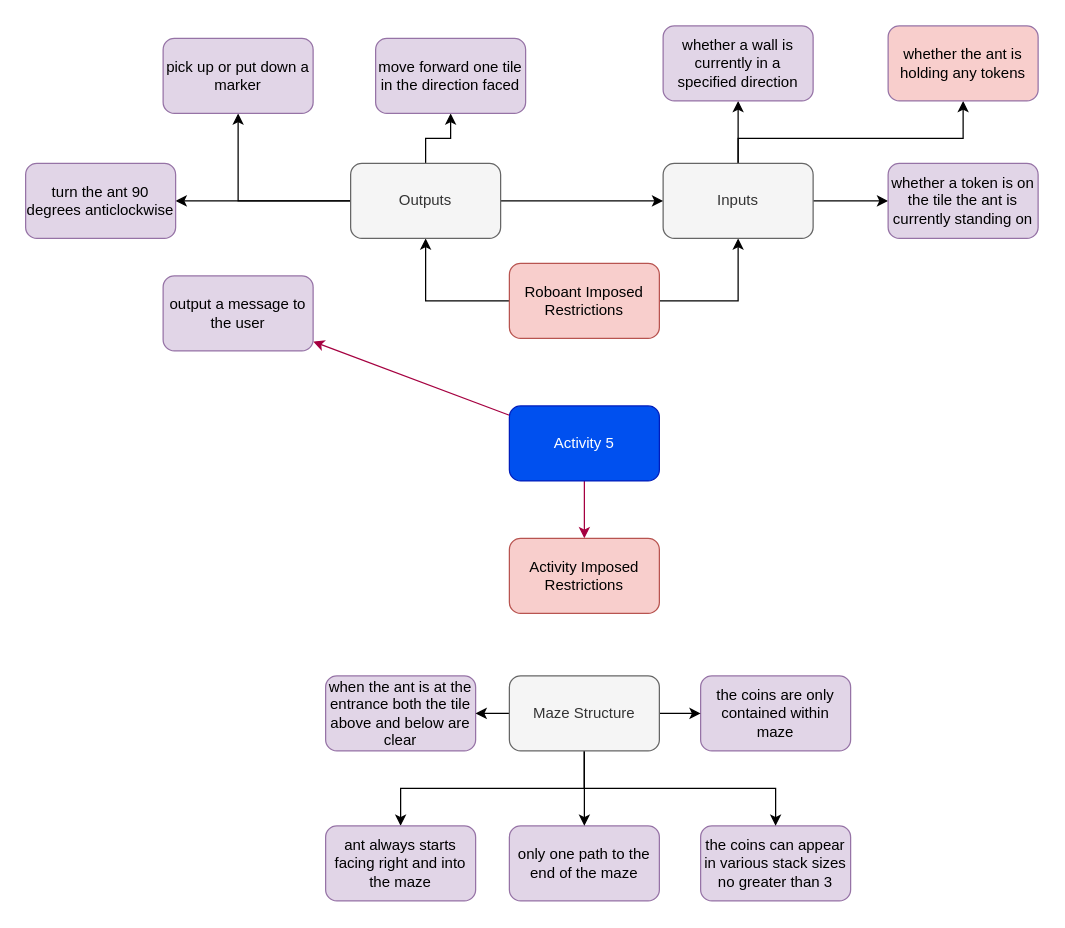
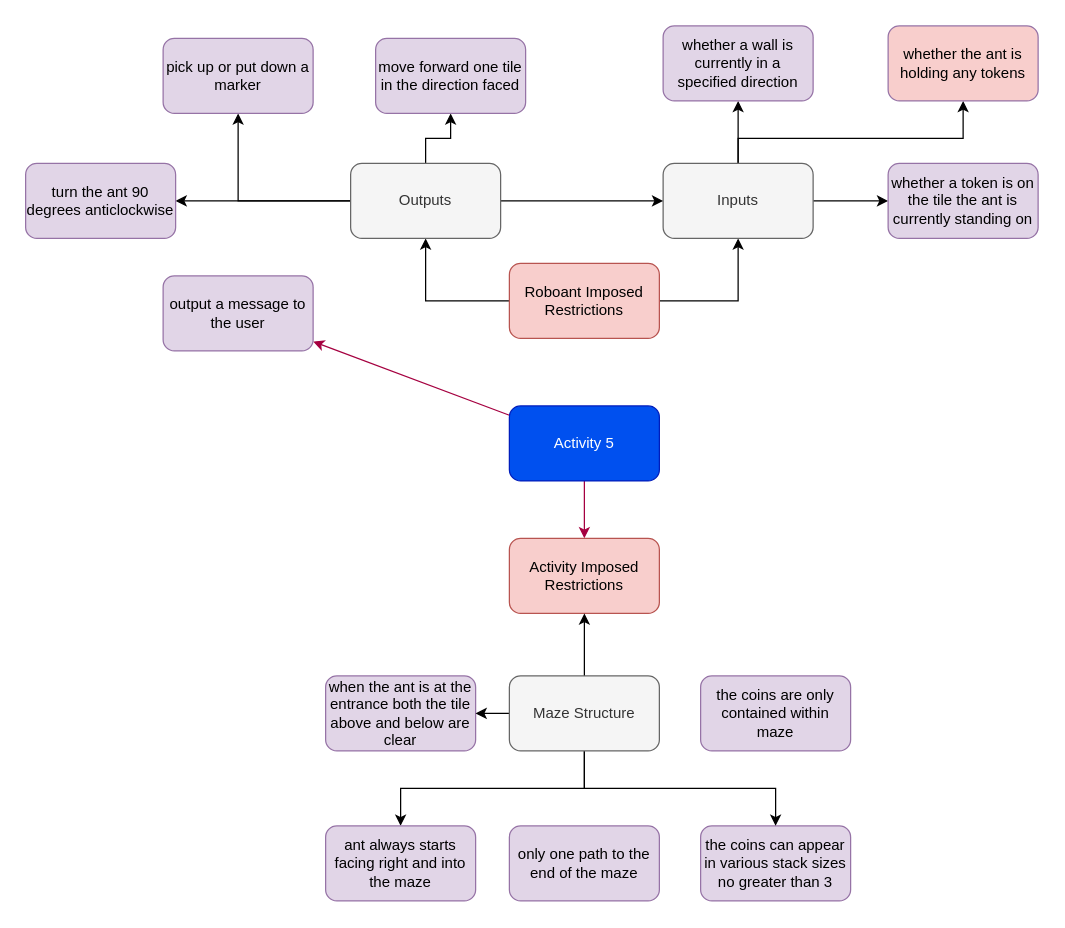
- <mxCell id="30" style="edgeStyle=orthogonalEdgeStyle;rounded=0;orthogonalLoop=1;jettySize=auto;html=1;" parent="1" source="34" target="28" edge="1"><mxGeometry relative="1" as="geometry" /></mxCell>
- <mxCell id="31" style="edgeStyle=orthogonalEdgeStyle;rounded=0;orthogonalLoop=1;jettySize=auto;html=1;entryX=0.5;entryY=0;entryDx=0;entryDy=0;" parent="1" source="34" target="26" edge="1"><mxGeometry relative="1" as="geometry" /></mxCell>
+ <mxCell id="31" style="edgeStyle=orthogonalEdgeStyle;rounded=0;orthogonalLoop=1;jettySize=auto;html=1;" parent="1" source="34" target="5" edge="1"><mxGeometry relative="1" as="geometry" /></mxCell>
